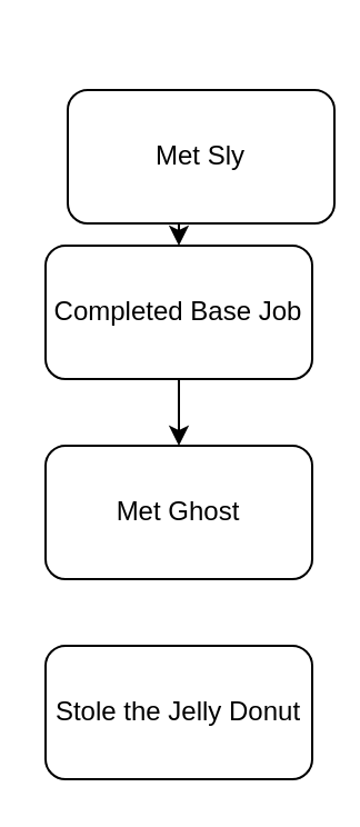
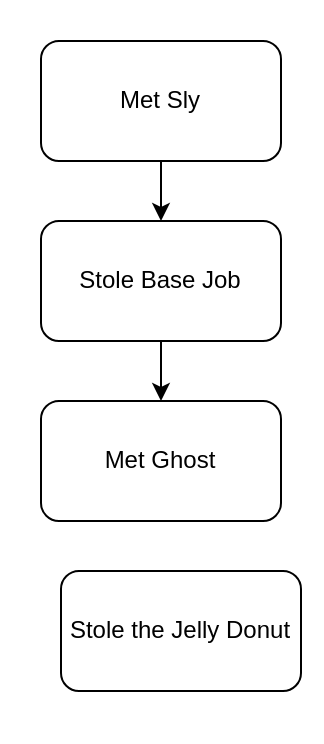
- <mxCell id="3" value="Met Sly" style="rounded=1;whiteSpace=wrap;html=1;" vertex="1" parent="1"><mxGeometry x="30" y="40" width="120" height="60" as="geometry" /></mxCell>
+ <mxCell id="3" value="Met Sly" style="rounded=1;whiteSpace=wrap;html=1;" vertex="1" parent="1"><mxGeometry x="20" y="20" width="120" height="60" as="geometry" /></mxCell>
- <mxCell id="5" value="Completed Base Job" style="rounded=1;whiteSpace=wrap;html=1;" vertex="1" parent="1"><mxGeometry x="20" y="110" width="120" height="60" as="geometry" /></mxCell>
+ <mxCell id="5" value="Stole Base Job" style="rounded=1;whiteSpace=wrap;html=1;" vertex="1" parent="1"><mxGeometry x="20" y="110" width="120" height="60" as="geometry" /></mxCell>
- <mxCell id="7" value="Stole the Jelly Donut" style="rounded=1;whiteSpace=wrap;html=1;" vertex="1" parent="1"><mxGeometry x="20" y="290" width="120" height="60" as="geometry" /></mxCell>
+ <mxCell id="7" value="Stole the Jelly Donut" style="rounded=1;whiteSpace=wrap;html=1;" vertex="1" parent="1"><mxGeometry x="30" y="285" width="120" height="60" as="geometry" /></mxCell>
